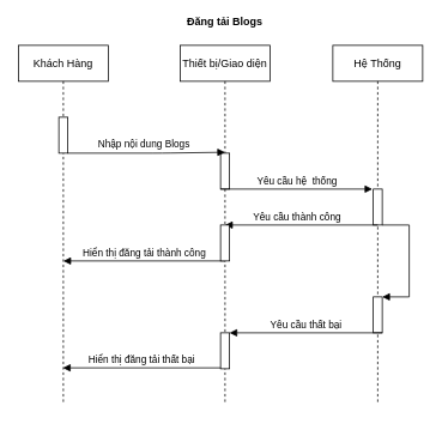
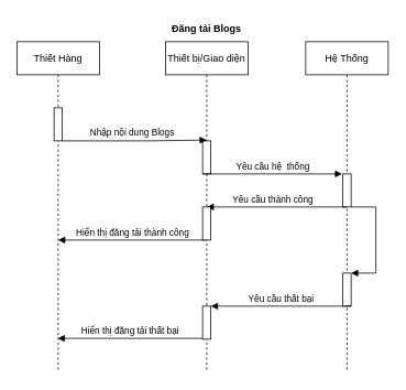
- <mxCell id="18" value="Đăng tải Blogs" style="text;align=center;fontStyle=1;verticalAlign=middle;spacingLeft=3;spacingRight=3;strokeColor=none;rotatable=0;points=[[0,0.5],[1,0.5]];portConstraint=eastwest;" vertex="1" parent="1"><mxGeometry x="210" y="10" width="80" height="26" as="geometry" /></mxCell>
+ <mxCell id="18" value="Đăng tải Blogs" style="text;align=center;fontStyle=1;verticalAlign=middle;spacingLeft=3;spacingRight=3;strokeColor=none;rotatable=0;points=[[0,0.5],[1,0.5]];portConstraint=eastwest;" vertex="1" parent="1"><mxGeometry x="210" y="20" width="80" height="26" as="geometry" /></mxCell>
- <mxCell id="2" value="Khách Hàng" style="shape=umlLifeline;perimeter=lifelinePerimeter;container=1;collapsible=0;recursiveResize=0;rounded=0;shadow=0;strokeWidth=1;" vertex="1" parent="1"><mxGeometry x="20" y="50" width="100" height="400" as="geometry" /></mxCell>
+ <mxCell id="2" value="Thiết Hàng" style="shape=umlLifeline;perimeter=lifelinePerimeter;container=1;collapsible=0;recursiveResize=0;rounded=0;shadow=0;strokeWidth=1;" vertex="1" parent="1"><mxGeometry x="20" y="50" width="100" height="400" as="geometry" /></mxCell>
